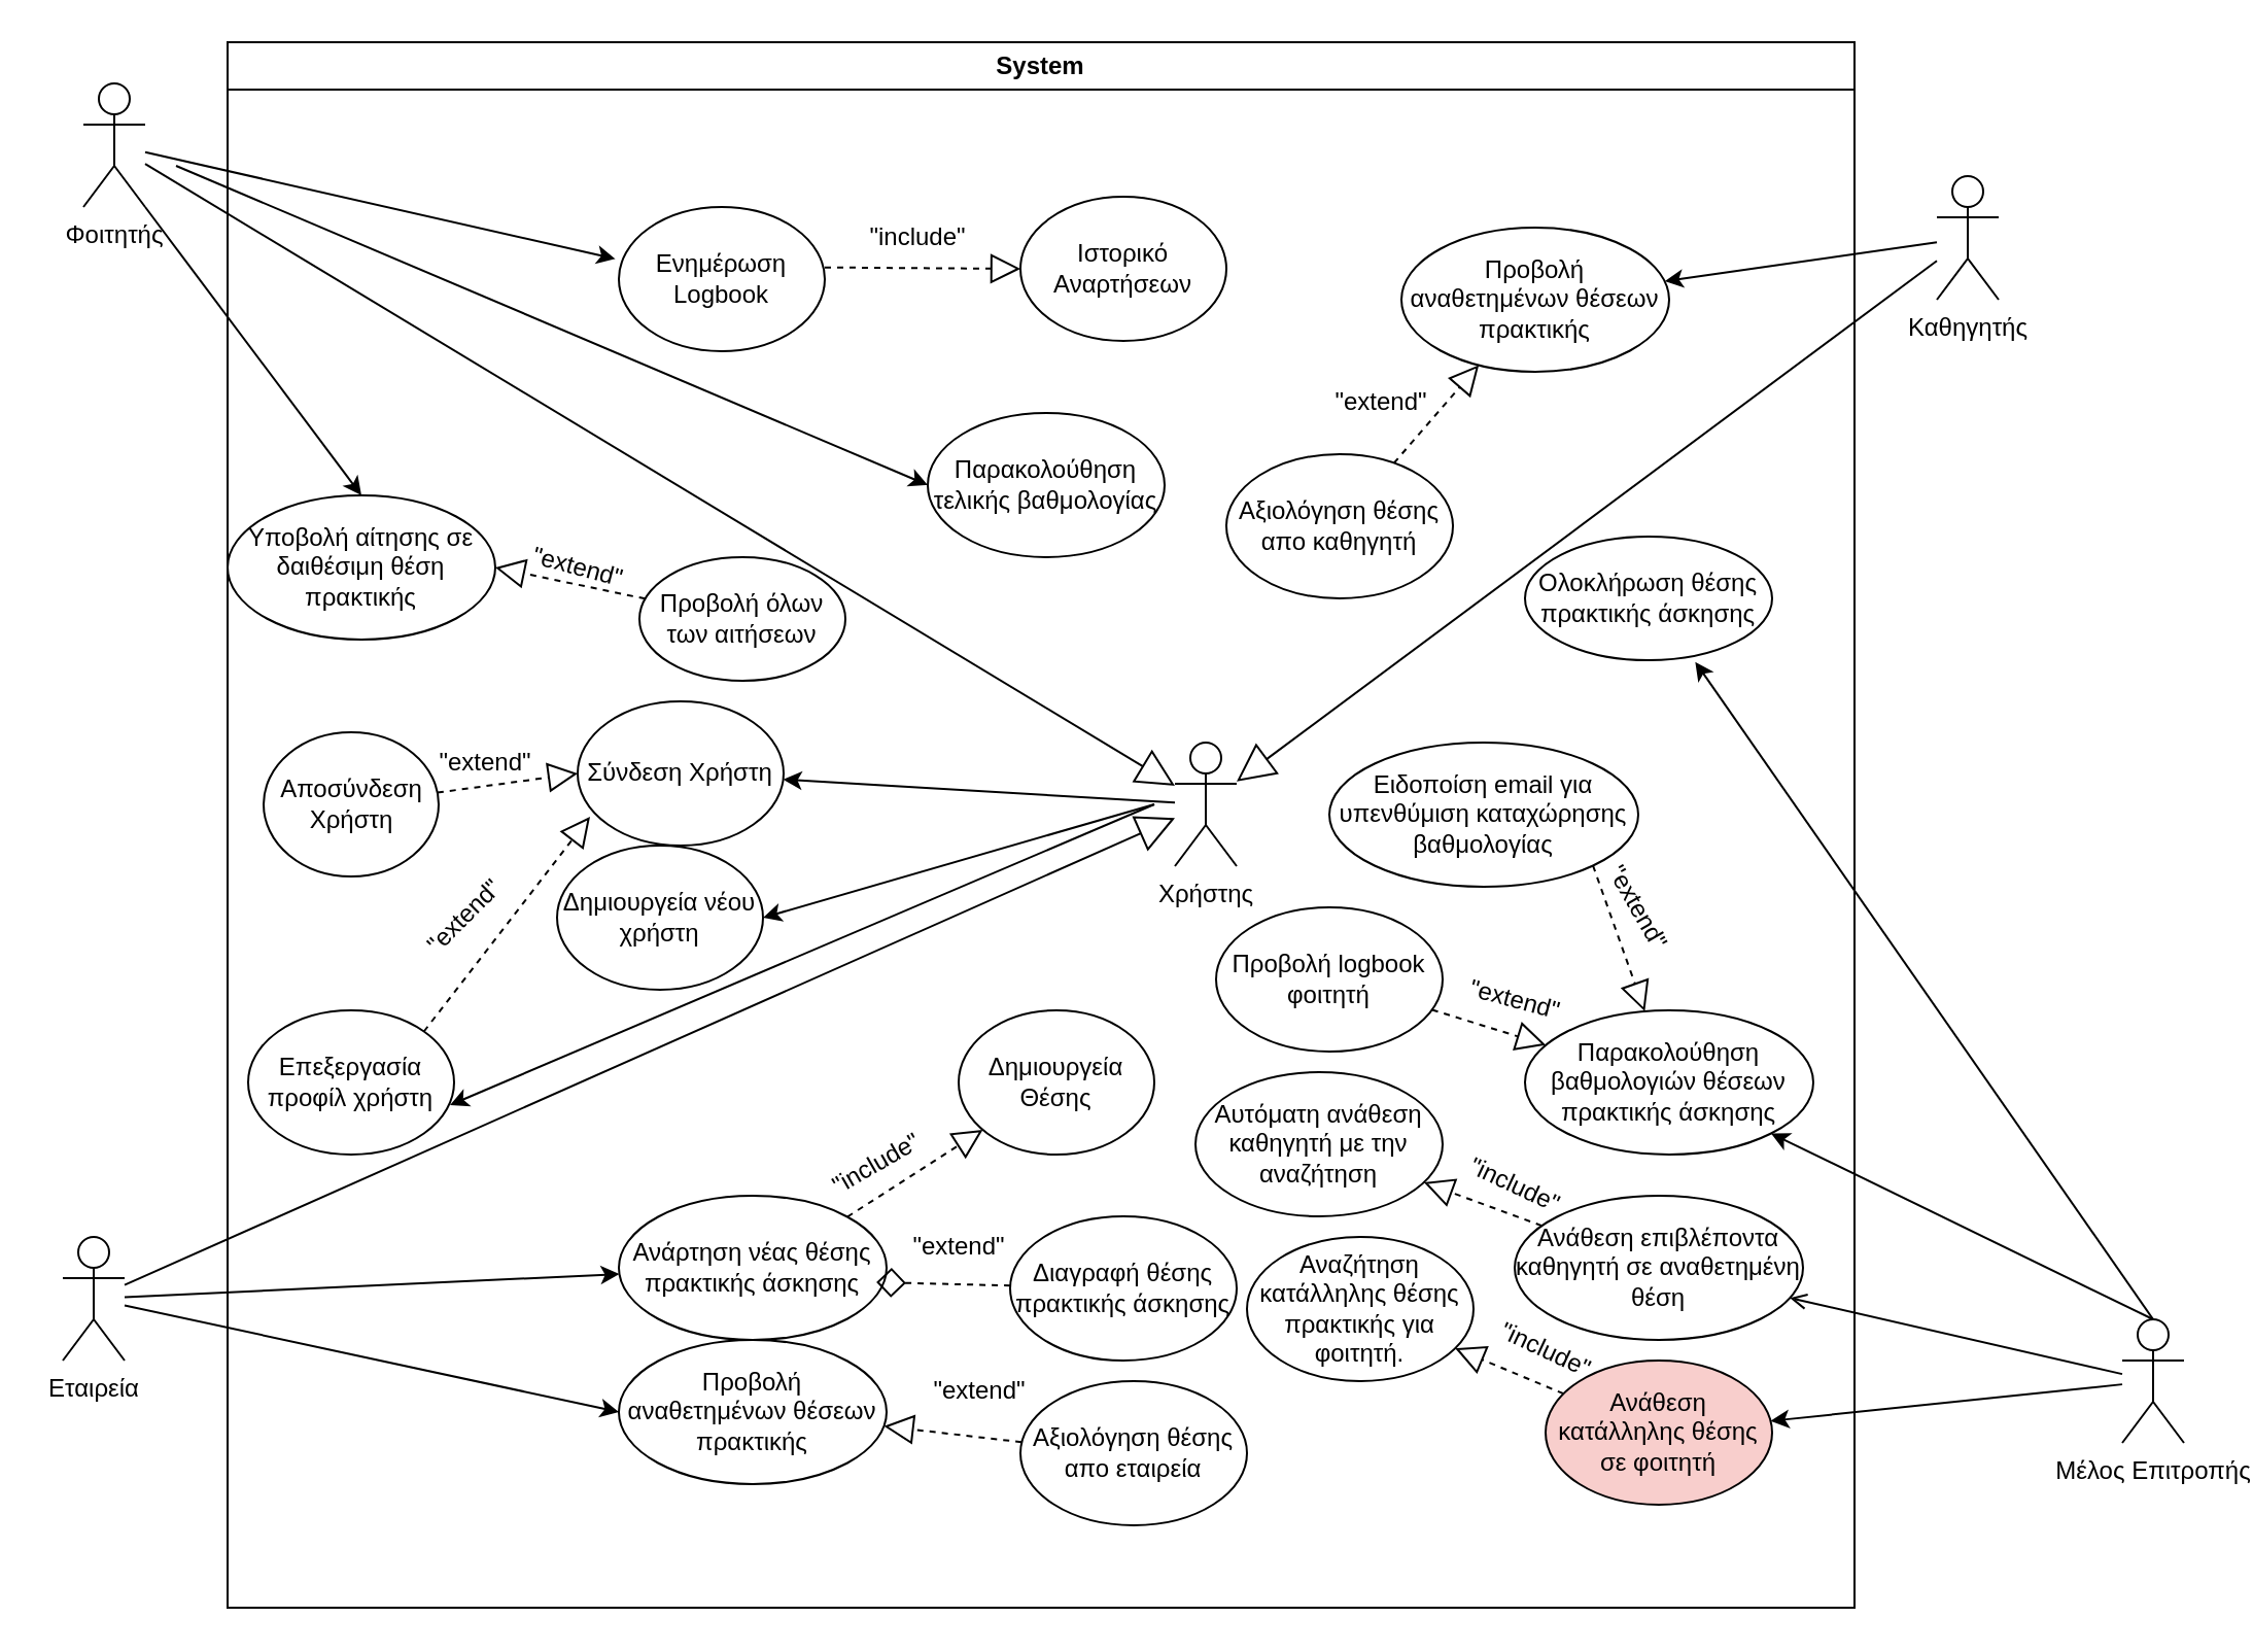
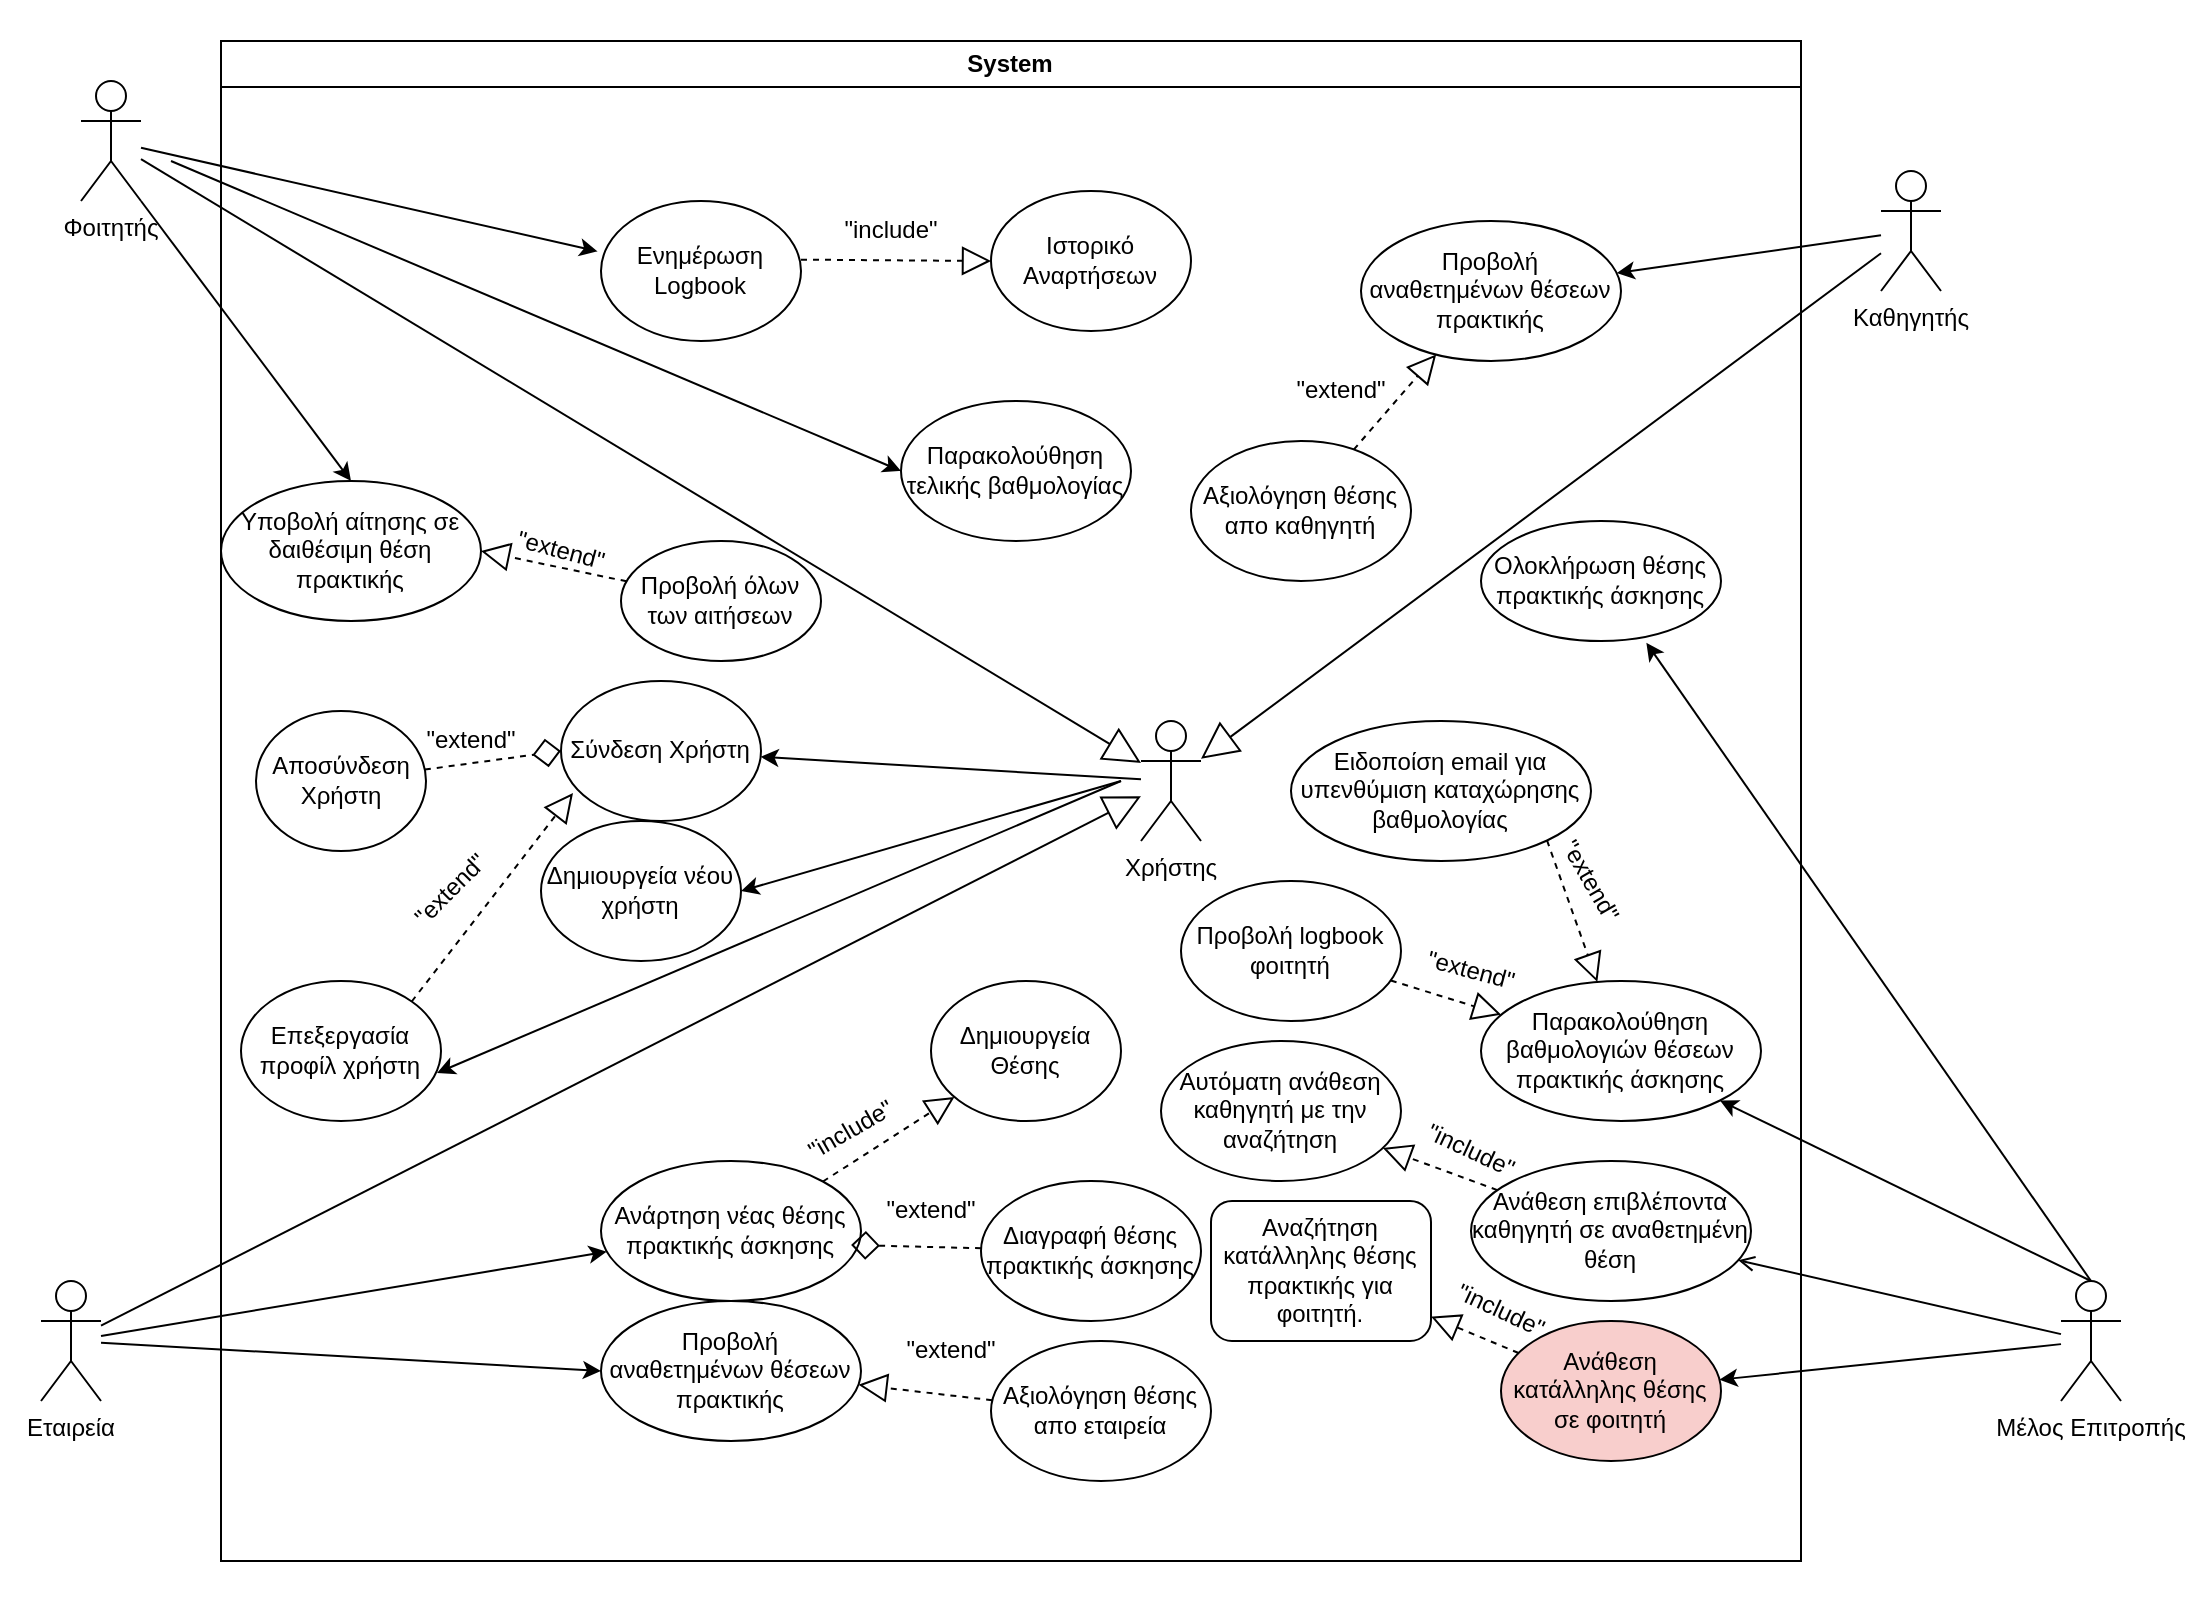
- <mxCell id="11" value="" style="endArrow=block;dashed=1;endFill=0;endSize=12;html=1;rounded=0;entryX=0;entryY=0.5;entryDx=0;entryDy=0;" parent="1" source="13" target="8" edge="1"><mxGeometry width="160" relative="1" as="geometry"><mxPoint x="460" y="350" as="sourcePoint" /><mxPoint x="540" y="360" as="targetPoint" /></mxGeometry></mxCell>
+ <mxCell id="11" value="" style="endArrow=diamond;dashed=1;endFill=0;endSize=12;html=1;rounded=0;entryX=0;entryY=0.5;entryDx=0;entryDy=0;" parent="1" source="13" target="8" edge="1"><mxGeometry width="160" relative="1" as="geometry"><mxPoint x="460" y="350" as="sourcePoint" /><mxPoint x="540" y="360" as="targetPoint" /></mxGeometry></mxCell>
- <mxCell id="5" value="Εταιρεία" style="shape=umlActor;verticalLabelPosition=bottom;verticalAlign=top;html=1;outlineConnect=0;" parent="1" vertex="1"><mxGeometry x="30" y="600" width="30" height="60" as="geometry" /></mxCell>
+ <mxCell id="5" value="Εταιρεία" style="shape=umlActor;verticalLabelPosition=bottom;verticalAlign=top;html=1;outlineConnect=0;" parent="1" vertex="1"><mxGeometry x="20" y="640" width="30" height="60" as="geometry" /></mxCell>
- <mxCell id="54" value="Αναζήτηση κατάλληλης θέσης πρακτικής για φοιτητή." style="ellipse;whiteSpace=wrap;html=1;" parent="1" vertex="1"><mxGeometry x="605" y="600" width="110" height="70" as="geometry" /></mxCell>
+ <mxCell id="54" value="Αναζήτηση κατάλληλης θέσης πρακτικής για φοιτητή." style="whiteSpace=wrap;html=1;rounded=1;" parent="1" vertex="1"><mxGeometry x="605" y="600" width="110" height="70" as="geometry" /></mxCell>
